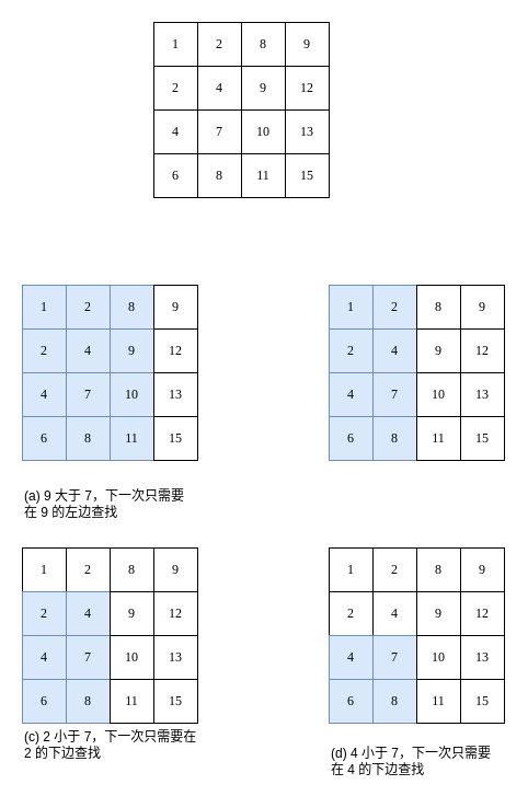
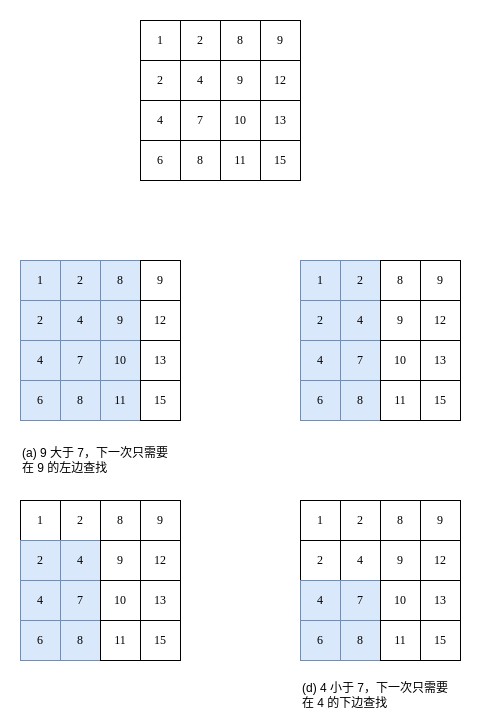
- <mxCell id="108" value="(c) 2 小于 7，下一次只需要在 2 的下边查找" style="text;html=1;strokeColor=none;fillColor=none;align=left;verticalAlign=middle;whiteSpace=wrap;rounded=0;" vertex="1" parent="1"><mxGeometry x="20" y="670" width="160" height="20" as="geometry" /></mxCell>
